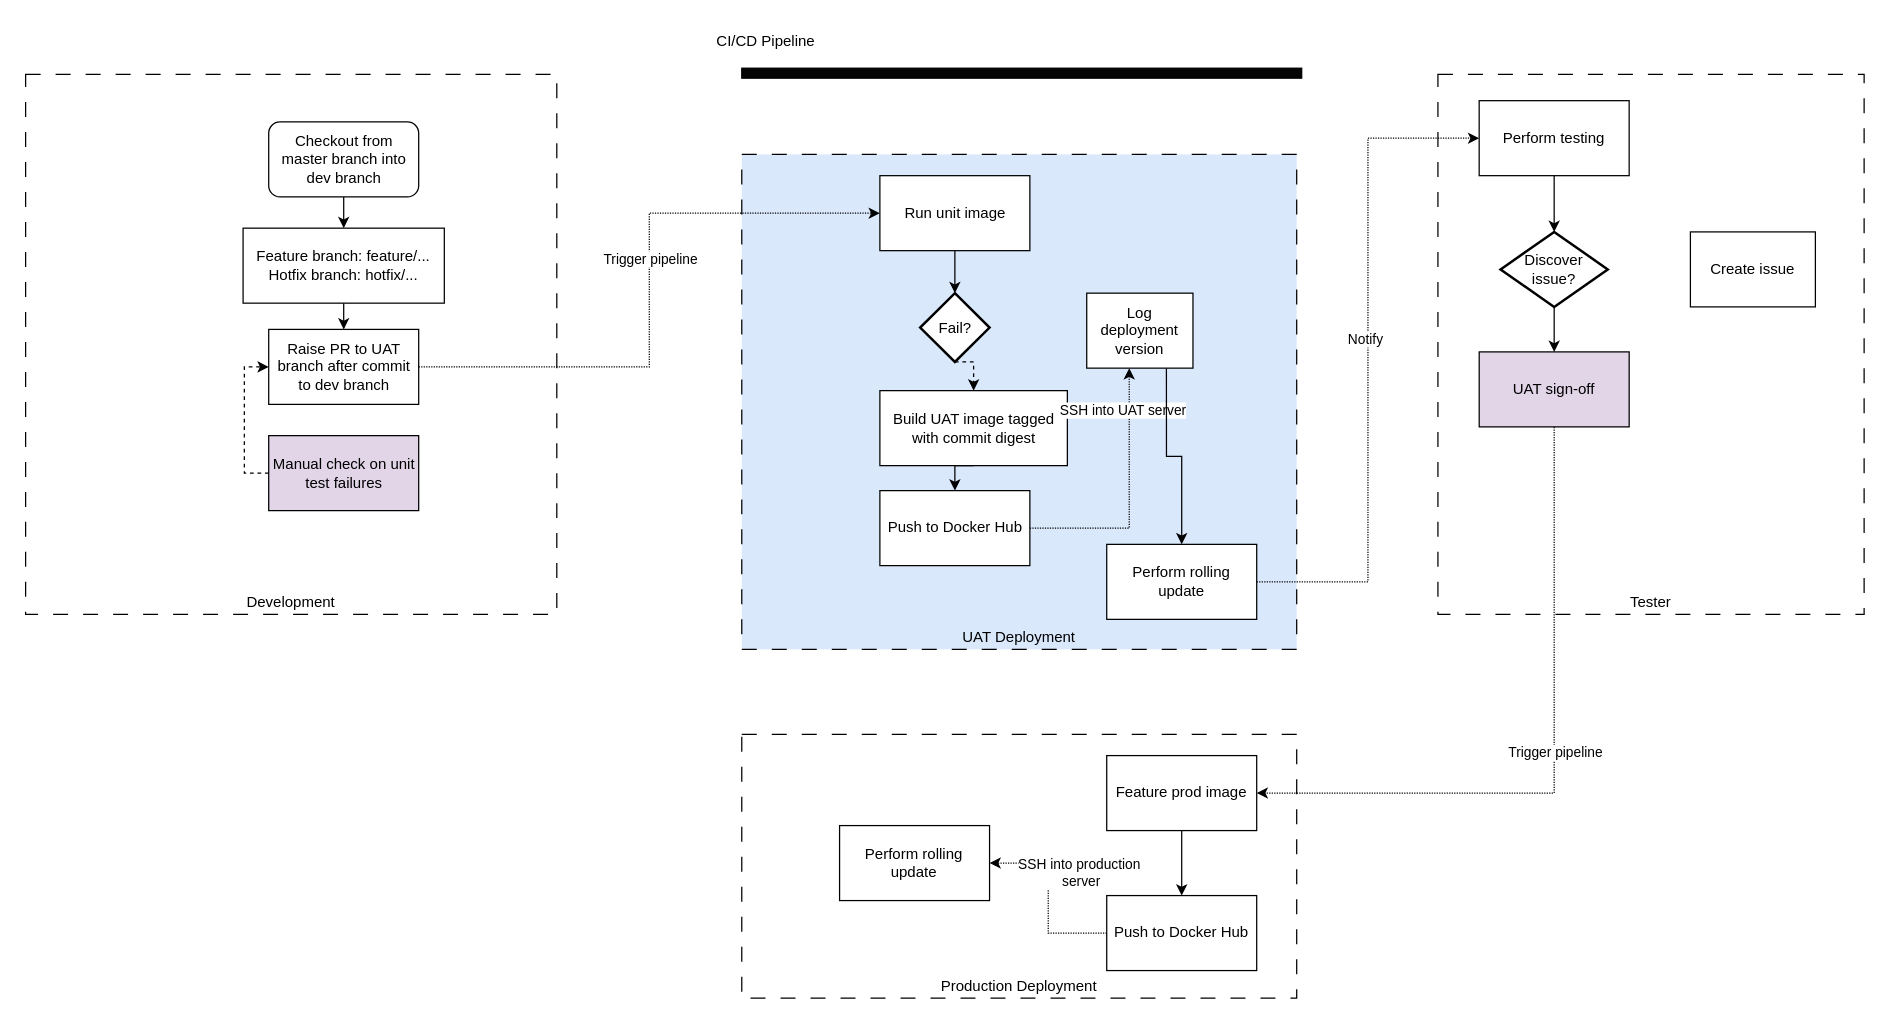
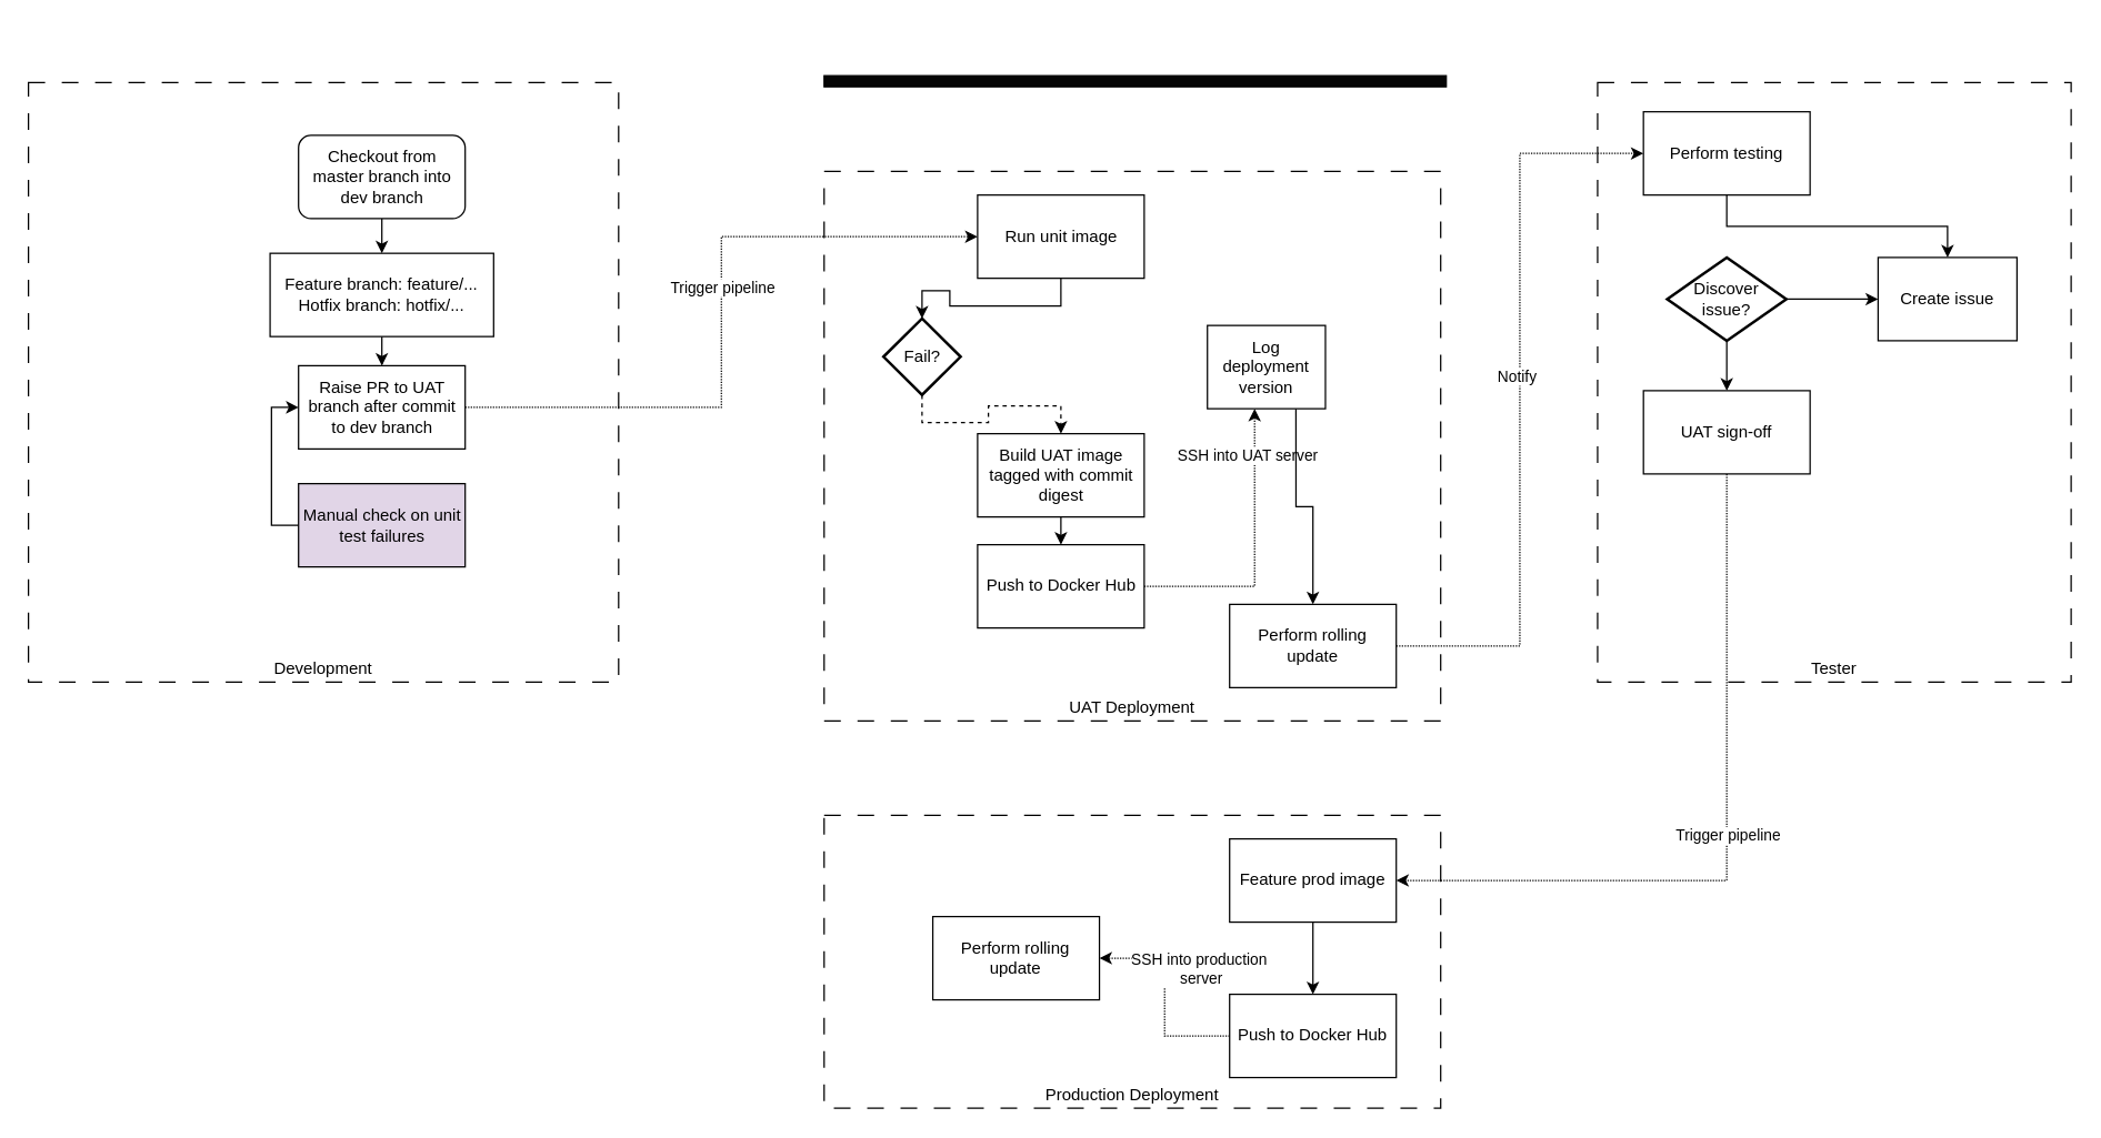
- <mxCell id="12" value="CI/CD Pipeline" style="text;html=1;align=center;verticalAlign=middle;resizable=0;points=[];autosize=1;strokeColor=none;fillColor=none;" vertex="1" parent="1"><mxGeometry x="563" y="20" width="97" height="26" as="geometry" /></mxCell>
- <mxCell id="34" style="edgeStyle=orthogonalEdgeStyle;rounded=0;orthogonalLoop=1;jettySize=auto;html=1;exitX=0.5;exitY=1;exitDx=0;exitDy=0;entryX=0.5;entryY=0;entryDx=0;entryDy=0;entryPerimeter=0;" edge="1" parent="1" source="30" target="33"><mxGeometry relative="1" as="geometry" /></mxCell>
+ <mxCell id="34" style="edgeStyle=orthogonalEdgeStyle;rounded=0;orthogonalLoop=1;jettySize=auto;html=1;exitX=0.5;exitY=1;exitDx=0;exitDy=0;" edge="1" parent="1" source="30" target="39"><mxGeometry relative="1" as="geometry" /></mxCell>
+ <mxCell id="31" style="edgeStyle=orthogonalEdgeStyle;rounded=0;orthogonalLoop=1;jettySize=auto;html=1;exitX=1;exitY=0.5;exitDx=0;exitDy=0;exitPerimeter=0;entryX=0;entryY=0.5;entryDx=0;entryDy=0;" edge="1" parent="1" source="33" target="39"><mxGeometry relative="1" as="geometry" /></mxCell>
- <mxCell id="15" value="Fail?" style="strokeWidth=2;html=1;shape=mxgraph.flowchart.decision;whiteSpace=wrap;" vertex="1" parent="1"><mxGeometry x="735.75" y="234" width="55.5" height="55" as="geometry" /></mxCell>
+ <mxCell id="15" value="Fail?" style="strokeWidth=2;html=1;shape=mxgraph.flowchart.decision;whiteSpace=wrap;" vertex="1" parent="1"><mxGeometry x="635.75" y="229" width="55.5" height="55" as="geometry" /></mxCell>
- <mxCell id="38" value="UAT sign-off" style="rounded=0;whiteSpace=wrap;html=1;fillColor=#e1d5e7;" vertex="1" parent="1"><mxGeometry x="1183.01" y="281" width="120" height="60" as="geometry" /></mxCell>
+ <mxCell id="38" value="UAT sign-off" style="rounded=0;whiteSpace=wrap;html=1;" vertex="1" parent="1"><mxGeometry x="1183.01" y="281" width="120" height="60" as="geometry" /></mxCell>
- <mxCell id="17" style="edgeStyle=orthogonalEdgeStyle;rounded=0;orthogonalLoop=1;jettySize=auto;html=1;entryX=0;entryY=0.5;entryDx=0;entryDy=0;dashed=1;" edge="1" parent="1" source="18" target="11"><mxGeometry relative="1" as="geometry"><Array as="points"><mxPoint x="195" y="378" /><mxPoint x="195" y="293" /></Array></mxGeometry></mxCell>
+ <mxCell id="17" style="edgeStyle=orthogonalEdgeStyle;rounded=0;orthogonalLoop=1;jettySize=auto;html=1;entryX=0;entryY=0.5;entryDx=0;entryDy=0;" edge="1" parent="1" source="18" target="11"><mxGeometry relative="1" as="geometry"><Array as="points"><mxPoint x="195" y="378" /><mxPoint x="195" y="293" /></Array></mxGeometry></mxCell>
- <mxCell id="20" value="Build UAT image tagged with commit digest" style="rounded=0;whiteSpace=wrap;html=1;" vertex="1" parent="1"><mxGeometry x="703.5" y="312" width="150" height="60" as="geometry" /></mxCell>
+ <mxCell id="20" value="Build UAT image tagged with commit digest" style="rounded=0;whiteSpace=wrap;html=1;" vertex="1" parent="1"><mxGeometry x="703.5" y="312" width="120" height="60" as="geometry" /></mxCell>
- <mxCell id="3" value="UAT Deployment" style="rounded=0;whiteSpace=wrap;html=1;dashed=1;dashPattern=12 12;verticalAlign=bottom;fillColor=#dae8fc;" vertex="1" parent="1"><mxGeometry x="593" y="123" width="444" height="396" as="geometry" /></mxCell>
+ <mxCell id="3" value="UAT Deployment" style="rounded=0;whiteSpace=wrap;html=1;dashed=1;dashPattern=12 12;verticalAlign=bottom;" vertex="1" parent="1"><mxGeometry x="593" y="123" width="444" height="396" as="geometry" /></mxCell>
